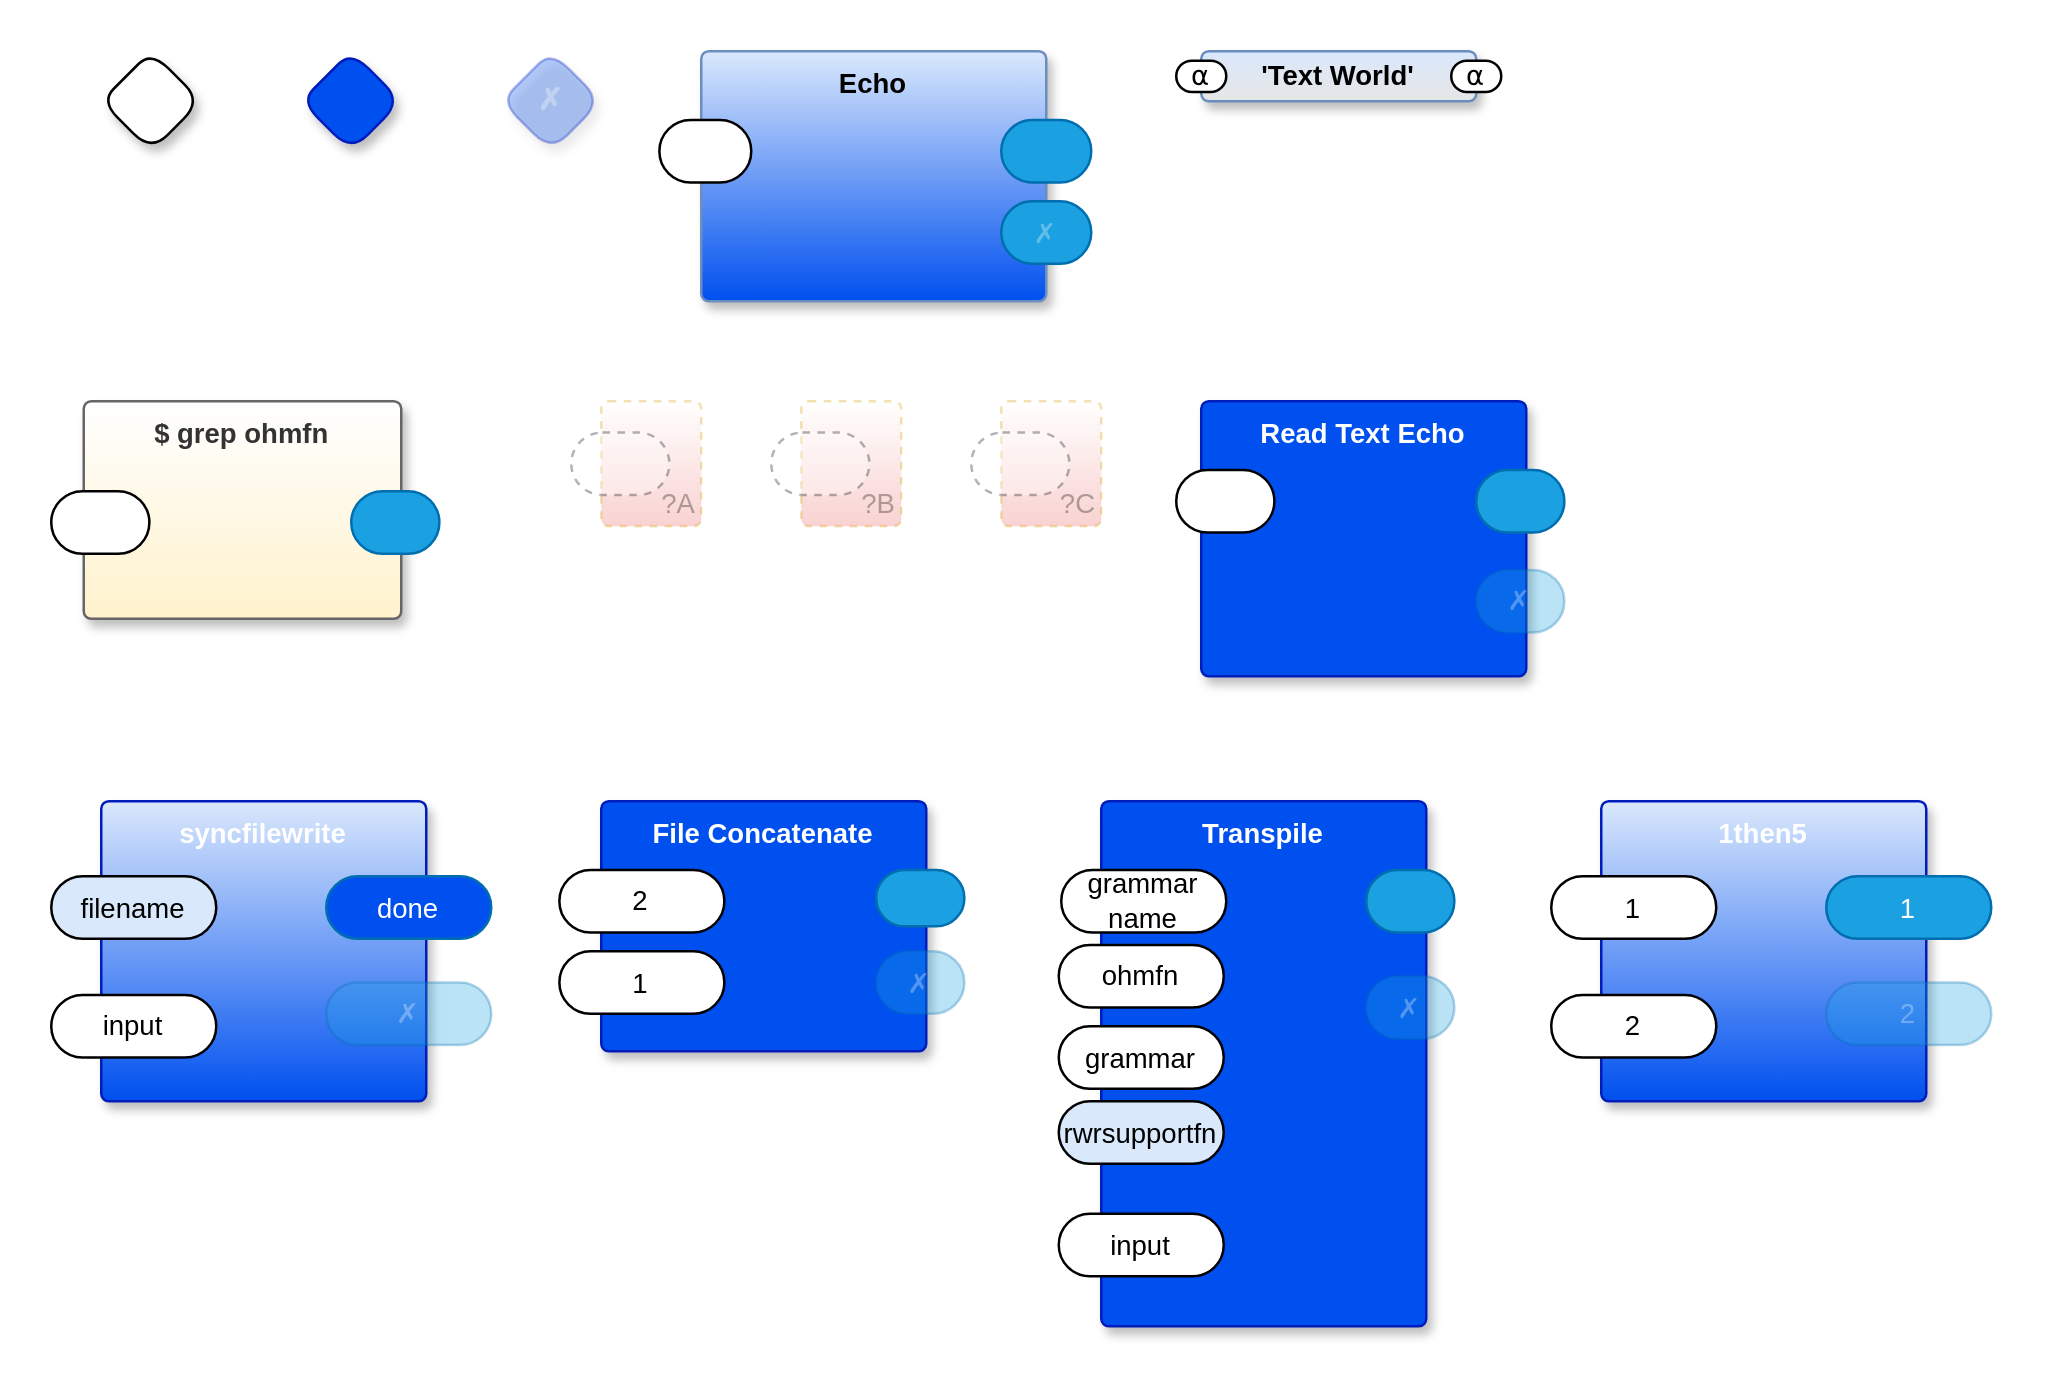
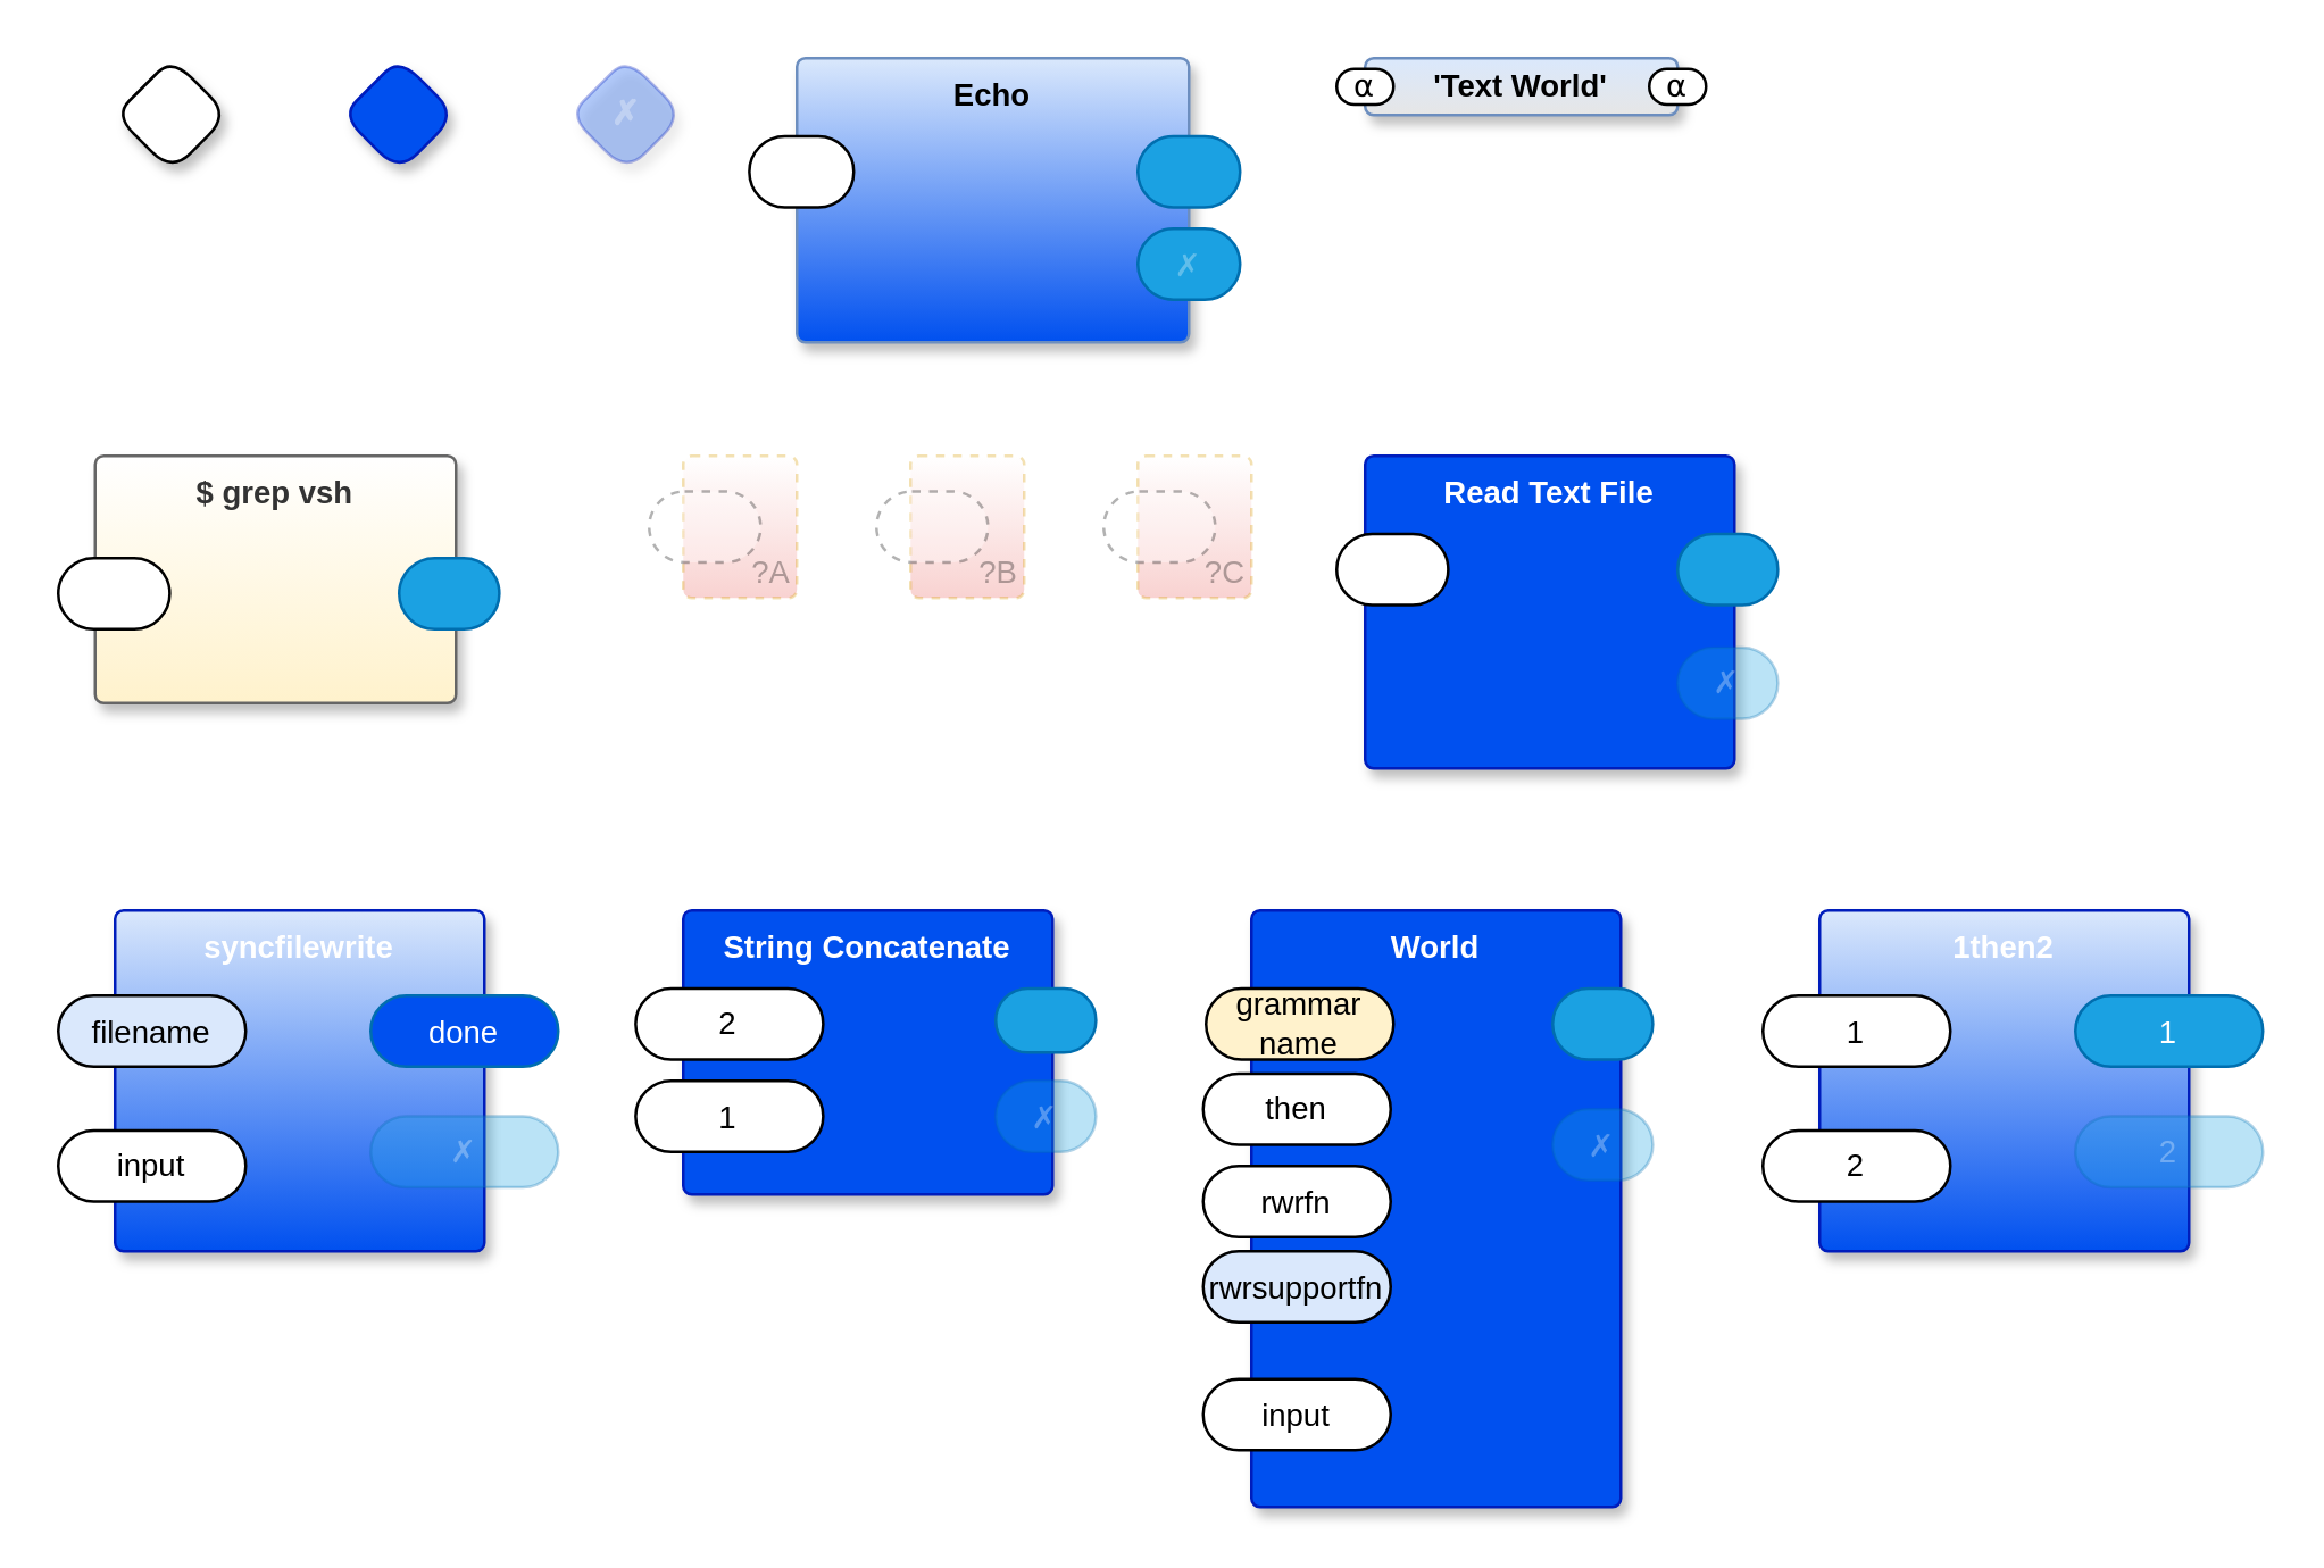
- <mxCell id="2" value="$ grep ohmfn" style="rounded=1;whiteSpace=wrap;html=1;sketch=0;container=1;recursiveResize=0;verticalAlign=top;arcSize=6;fontStyle=1;autosize=0;points=[];absoluteArcSize=1;shadow=1;strokeColor=#666666;fillColor=#FFFFFF;fontColor=#333333;connectable=0;gradientColor=#FFF2CC;fontFamily=Helvetica;fontSize=11;" vertex="1" parent="1"><mxGeometry x="33" y="160" width="127" height="87" as="geometry"><mxRectangle x="-98" y="-1230" width="99" height="26" as="alternateBounds" /></mxGeometry></mxCell>
+ <mxCell id="2" value="$ grep vsh" style="rounded=1;whiteSpace=wrap;html=1;sketch=0;container=1;recursiveResize=0;verticalAlign=top;arcSize=6;fontStyle=1;autosize=0;points=[];absoluteArcSize=1;shadow=1;strokeColor=#666666;fillColor=#FFFFFF;fontColor=#333333;connectable=0;gradientColor=#FFF2CC;fontFamily=Helvetica;fontSize=11;" vertex="1" parent="1"><mxGeometry x="33" y="160" width="127" height="87" as="geometry"><mxRectangle x="-98" y="-1230" width="99" height="26" as="alternateBounds" /></mxGeometry></mxCell>
- <mxCell id="21" value="Read Text Echo" style="rounded=1;whiteSpace=wrap;html=1;sketch=0;container=1;recursiveResize=0;verticalAlign=top;arcSize=6;fontStyle=1;autosize=0;points=[];absoluteArcSize=1;shadow=1;strokeColor=#001DBC;fillColor=#0050ef;fontColor=#ffffff;fontFamily=Helvetica;fontSize=11;" vertex="1" parent="1"><mxGeometry x="480" y="160" width="130" height="110" as="geometry"><mxRectangle x="-98" y="-1230" width="99" height="26" as="alternateBounds" /></mxGeometry></mxCell>
+ <mxCell id="21" value="Read Text File" style="rounded=1;whiteSpace=wrap;html=1;sketch=0;container=1;recursiveResize=0;verticalAlign=top;arcSize=6;fontStyle=1;autosize=0;points=[];absoluteArcSize=1;shadow=1;strokeColor=#001DBC;fillColor=#0050ef;fontColor=#ffffff;fontFamily=Helvetica;fontSize=11;" vertex="1" parent="1"><mxGeometry x="480" y="160" width="130" height="110" as="geometry"><mxRectangle x="-98" y="-1230" width="99" height="26" as="alternateBounds" /></mxGeometry></mxCell>
- <mxCell id="30" value="File Concatenate" style="rounded=1;whiteSpace=wrap;html=1;sketch=0;container=1;recursiveResize=0;verticalAlign=top;arcSize=6;fontStyle=1;autosize=0;points=[];absoluteArcSize=1;shadow=1;strokeColor=#001DBC;fillColor=#0050ef;fontColor=#ffffff;fontFamily=Helvetica;fontSize=11;" vertex="1" parent="1"><mxGeometry x="240" y="320" width="130" height="100" as="geometry"><mxRectangle x="-98" y="-1230" width="99" height="26" as="alternateBounds" /></mxGeometry></mxCell>
+ <mxCell id="30" value="String Concatenate" style="rounded=1;whiteSpace=wrap;html=1;sketch=0;container=1;recursiveResize=0;verticalAlign=top;arcSize=6;fontStyle=1;autosize=0;points=[];absoluteArcSize=1;shadow=1;strokeColor=#001DBC;fillColor=#0050ef;fontColor=#ffffff;fontFamily=Helvetica;fontSize=11;" vertex="1" parent="1"><mxGeometry x="240" y="320" width="130" height="100" as="geometry"><mxRectangle x="-98" y="-1230" width="99" height="26" as="alternateBounds" /></mxGeometry></mxCell>
- <mxCell id="35" value="Transpile" style="rounded=1;whiteSpace=wrap;html=1;sketch=0;container=1;recursiveResize=0;verticalAlign=top;arcSize=6;fontStyle=1;autosize=0;points=[];absoluteArcSize=1;shadow=1;strokeColor=#001DBC;fillColor=#0050ef;fontColor=#ffffff;fontFamily=Helvetica;fontSize=11;" vertex="1" parent="1"><mxGeometry x="440" y="320" width="130" height="210" as="geometry"><mxRectangle x="-98" y="-1230" width="99" height="26" as="alternateBounds" /></mxGeometry></mxCell>
+ <mxCell id="35" value="World" style="rounded=1;whiteSpace=wrap;html=1;sketch=0;container=1;recursiveResize=0;verticalAlign=top;arcSize=6;fontStyle=1;autosize=0;points=[];absoluteArcSize=1;shadow=1;strokeColor=#001DBC;fillColor=#0050ef;fontColor=#ffffff;fontFamily=Helvetica;fontSize=11;" vertex="1" parent="1"><mxGeometry x="440" y="320" width="130" height="210" as="geometry"><mxRectangle x="-98" y="-1230" width="99" height="26" as="alternateBounds" /></mxGeometry></mxCell>
- <mxCell id="43" value="1then5" style="rounded=1;whiteSpace=wrap;html=1;sketch=0;container=1;recursiveResize=0;verticalAlign=top;arcSize=6;fontStyle=1;autosize=0;points=[];absoluteArcSize=1;shadow=1;strokeColor=#001DBC;fillColor=#DAE8FC;fontColor=#ffffff;gradientColor=#0050EF;fontFamily=Helvetica;fontSize=11;" vertex="1" parent="1"><mxGeometry x="640" y="320" width="130" height="120" as="geometry"><mxRectangle x="-98" y="-1230" width="99" height="26" as="alternateBounds" /></mxGeometry></mxCell>
+ <mxCell id="43" value="1then2" style="rounded=1;whiteSpace=wrap;html=1;sketch=0;container=1;recursiveResize=0;verticalAlign=top;arcSize=6;fontStyle=1;autosize=0;points=[];absoluteArcSize=1;shadow=1;strokeColor=#001DBC;fillColor=#DAE8FC;fontColor=#ffffff;gradientColor=#0050EF;fontFamily=Helvetica;fontSize=11;" vertex="1" parent="1"><mxGeometry x="640" y="320" width="130" height="120" as="geometry"><mxRectangle x="-98" y="-1230" width="99" height="26" as="alternateBounds" /></mxGeometry></mxCell>
- <mxCell id="41" value="grammar name" style="rounded=1;whiteSpace=wrap;html=1;sketch=0;points=[[0,0.5,0,0,0],[1,0.5,0,0,0]];arcSize=50;fontFamily=Helvetica;fontSize=11;fontColor=default;" vertex="1" parent="35"><mxGeometry x="-16" y="27.5" width="66" height="25" as="geometry" /></mxCell>
+ <mxCell id="41" value="grammar name" style="rounded=1;whiteSpace=wrap;html=1;sketch=0;points=[[0,0.5,0,0,0],[1,0.5,0,0,0]];arcSize=50;fontFamily=Helvetica;fontSize=11;fontColor=default;fillColor=#fff2cc;" vertex="1" parent="35"><mxGeometry x="-16" y="27.5" width="66" height="25" as="geometry" /></mxCell>
- <mxCell id="36" value="ohmfn" style="rounded=1;whiteSpace=wrap;html=1;sketch=0;points=[[0,0.5,0,0,0],[1,0.5,0,0,0]];arcSize=50;fontFamily=Helvetica;fontSize=11;fontColor=default;fontStyle=0" vertex="1" parent="35"><mxGeometry x="-17" y="57.5" width="66" height="25" as="geometry" /></mxCell>
+ <mxCell id="36" value="then" style="rounded=1;whiteSpace=wrap;html=1;sketch=0;points=[[0,0.5,0,0,0],[1,0.5,0,0,0]];arcSize=50;fontFamily=Helvetica;fontSize=11;fontColor=default;fontStyle=0" vertex="1" parent="35"><mxGeometry x="-17" y="57.5" width="66" height="25" as="geometry" /></mxCell>
- <mxCell id="39" value="grammar" style="rounded=1;whiteSpace=wrap;html=1;sketch=0;points=[[0,0.5,0,0,0],[1,0.5,0,0,0]];arcSize=50;fontFamily=Helvetica;fontSize=11;fontColor=default;" vertex="1" parent="35"><mxGeometry x="-17" y="90" width="66" height="25" as="geometry" /></mxCell>
+ <mxCell id="39" value="rwrfn" style="rounded=1;whiteSpace=wrap;html=1;sketch=0;points=[[0,0.5,0,0,0],[1,0.5,0,0,0]];arcSize=50;fontFamily=Helvetica;fontSize=11;fontColor=default;" vertex="1" parent="35"><mxGeometry x="-17" y="90" width="66" height="25" as="geometry" /></mxCell>
